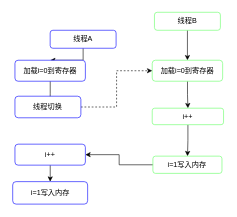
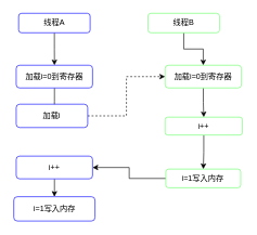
- <mxCell id="5" value="线程B" style="rounded=1;whiteSpace=wrap;html=1;strokeColor=#66FF66;" parent="1" vertex="1"><mxGeometry x="257" y="20" width="110" height="30" as="geometry" /></mxCell>
+ <mxCell id="5" value="线程B" style="rounded=1;whiteSpace=wrap;html=1;strokeColor=#66FF66;" parent="1" vertex="1"><mxGeometry x="227" y="20" width="110" height="30" as="geometry" /></mxCell>
- <mxCell id="3" value="线程A" style="rounded=1;whiteSpace=wrap;html=1;strokeColor=#0000FF;" parent="1" vertex="1"><mxGeometry x="83" y="50" width="110" height="30" as="geometry" /></mxCell>
+ <mxCell id="3" value="线程A" style="rounded=1;whiteSpace=wrap;html=1;strokeColor=#0000FF;" parent="1" vertex="1"><mxGeometry x="28" y="20" width="110" height="30" as="geometry" /></mxCell>
- <mxCell id="16" value="线程切换" style="rounded=1;whiteSpace=wrap;html=1;strokeColor=#0000FF;" parent="1" vertex="1"><mxGeometry x="24.25" y="160" width="110" height="36" as="geometry" /></mxCell>
+ <mxCell id="16" value="加载i" style="rounded=1;whiteSpace=wrap;html=1;strokeColor=#0000FF;" parent="1" vertex="1"><mxGeometry x="24.25" y="160" width="110" height="36" as="geometry" /></mxCell>
